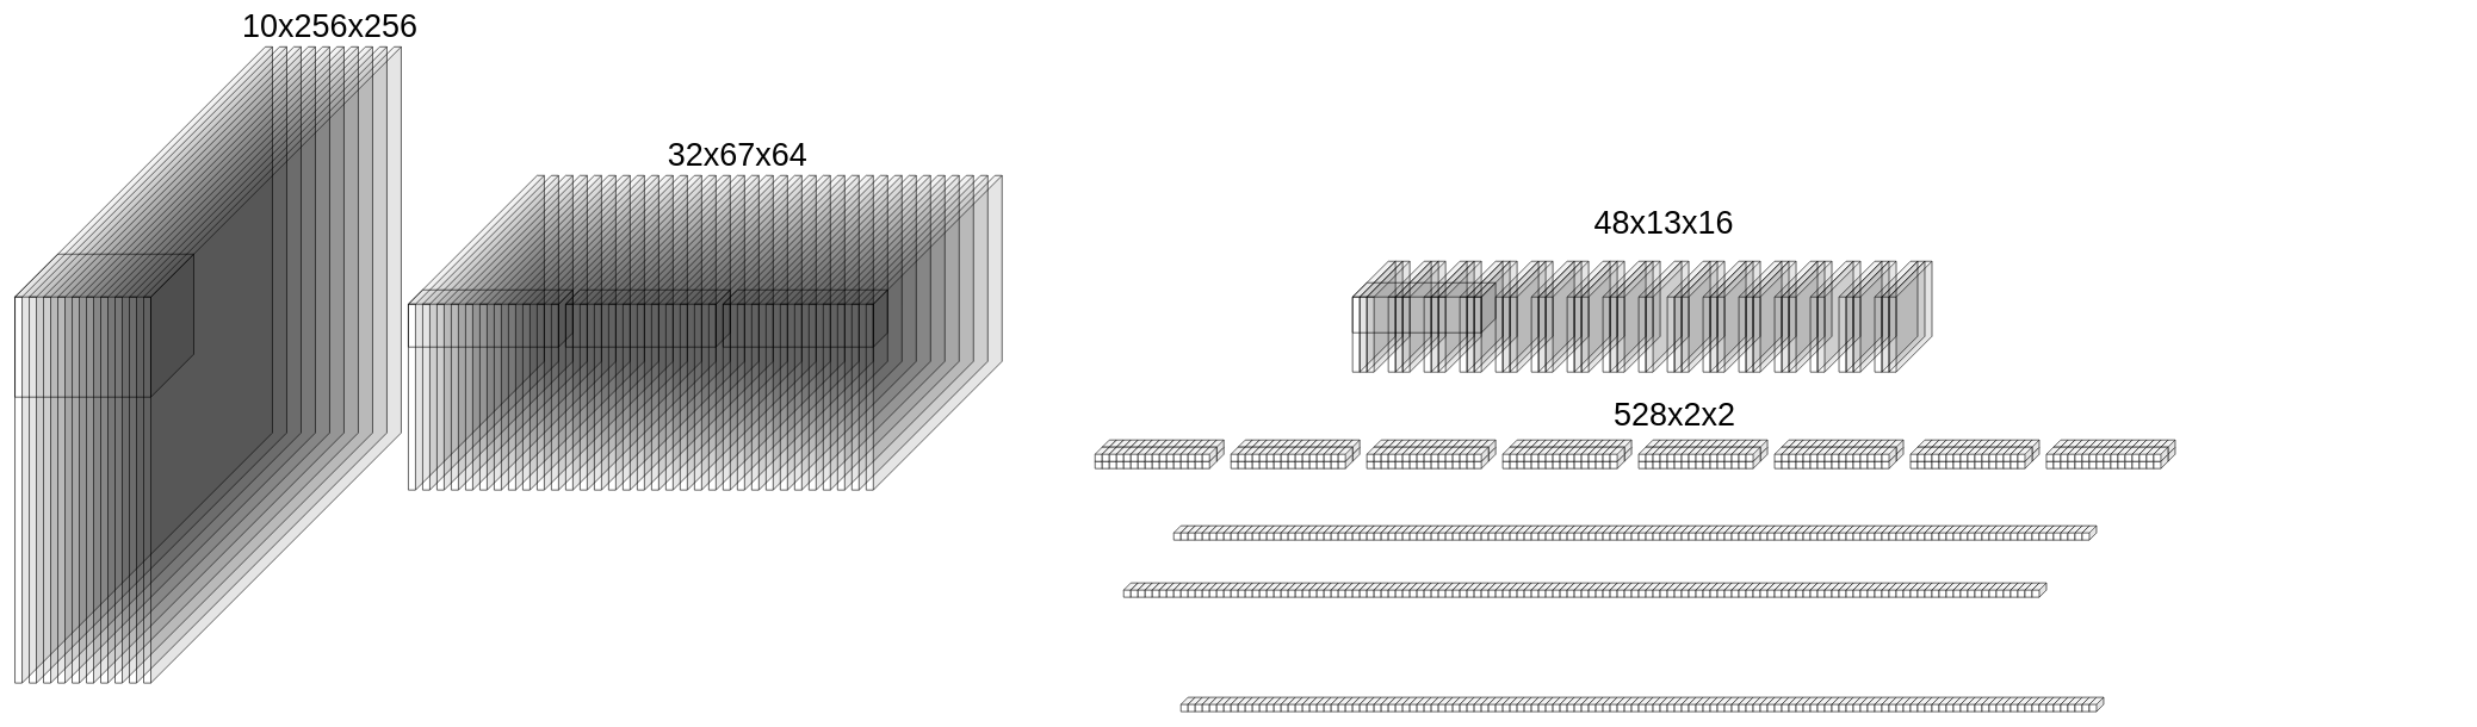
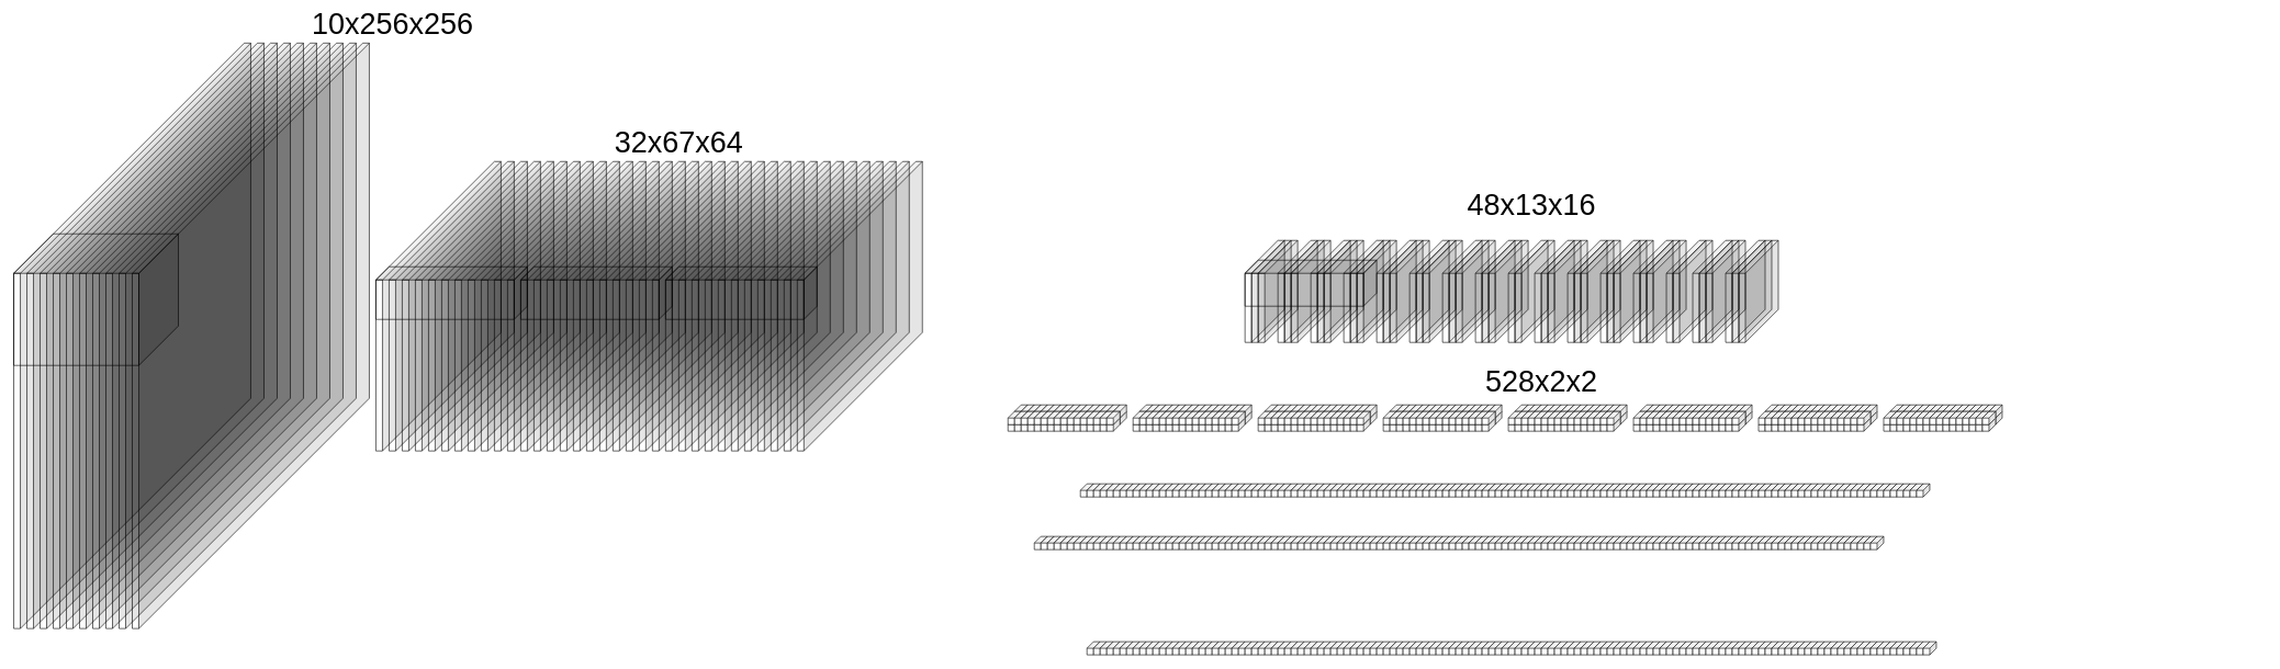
- <mxCell id="108" value="&lt;font style=&quot;font-size: 45px&quot;&gt;10x256x256&lt;/font&gt;" style="text;html=1;align=center;verticalAlign=middle;resizable=0;points=[];autosize=1;" vertex="1" parent="2"><mxGeometry x="330" y="20" width="260" height="30" as="geometry" /></mxCell>
+ <mxCell id="108" value="&lt;font style=&quot;font-size: 45px&quot;&gt;10x256x256&lt;/font&gt;" style="text;html=1;align=center;verticalAlign=middle;resizable=0;points=[];autosize=1;" vertex="1" parent="2"><mxGeometry x="465" y="20" width="260" height="30" as="geometry" /></mxCell>
